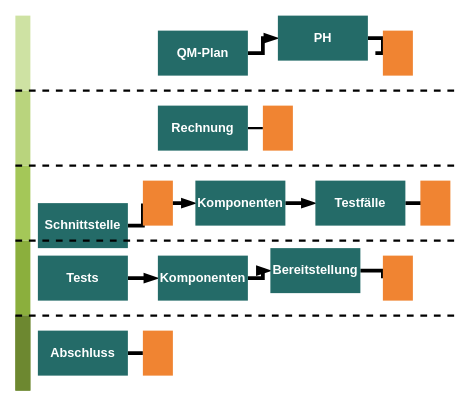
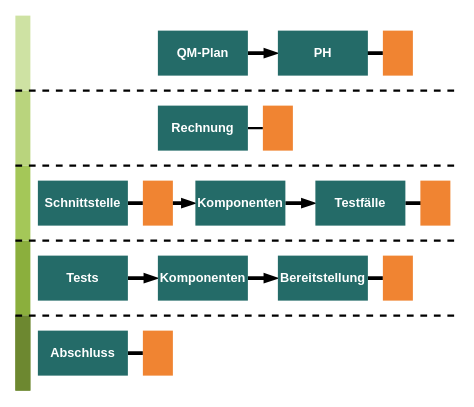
- <mxCell id="12" value="PH" style="rounded=0;whiteSpace=wrap;html=1;fillColor=#246B68;strokeColor=none;fontColor=#FFFFFF;fontSize=17;fontStyle=1" parent="1" vertex="1"><mxGeometry x="370" y="20" width="120" height="60" as="geometry" /></mxCell>
+ <mxCell id="12" value="PH" style="rounded=0;whiteSpace=wrap;html=1;fillColor=#246B68;strokeColor=none;fontColor=#FFFFFF;fontSize=17;fontStyle=1" parent="1" vertex="1"><mxGeometry x="370" y="40" width="120" height="60" as="geometry" /></mxCell>
- <mxCell id="17" value="Schnittstelle" style="rounded=0;whiteSpace=wrap;html=1;fillColor=#246B68;strokeColor=none;fontColor=#FFFFFF;fontSize=17;fontStyle=1" parent="1" vertex="1"><mxGeometry x="50" y="270" width="120" height="60" as="geometry" /></mxCell>
+ <mxCell id="17" value="Schnittstelle" style="rounded=0;whiteSpace=wrap;html=1;fillColor=#246B68;strokeColor=none;fontColor=#FFFFFF;fontSize=17;fontStyle=1" parent="1" vertex="1"><mxGeometry x="50" y="240" width="120" height="60" as="geometry" /></mxCell>
- <mxCell id="30" value="Bereitstellung&lt;br style=&quot;font-size: 17px;&quot;&gt;" style="rounded=0;whiteSpace=wrap;html=1;fillColor=#246B68;strokeColor=none;fontColor=#FFFFFF;fontSize=17;fontStyle=1" parent="1" vertex="1"><mxGeometry x="360" y="330" width="120" height="60" as="geometry" /></mxCell>
+ <mxCell id="30" value="Bereitstellung&lt;br style=&quot;font-size: 17px;&quot;&gt;" style="rounded=0;whiteSpace=wrap;html=1;fillColor=#246B68;strokeColor=none;fontColor=#FFFFFF;fontSize=17;fontStyle=1" parent="1" vertex="1"><mxGeometry x="370" y="340" width="120" height="60" as="geometry" /></mxCell>
